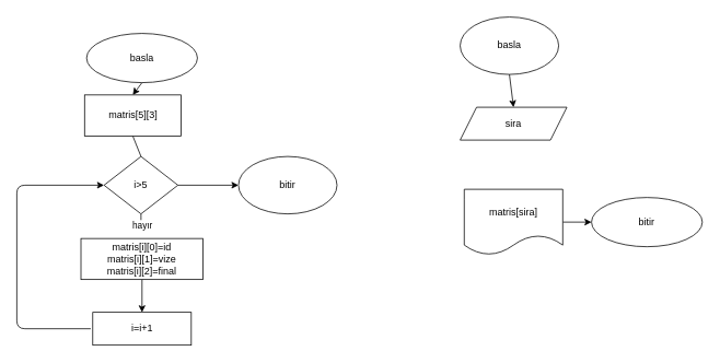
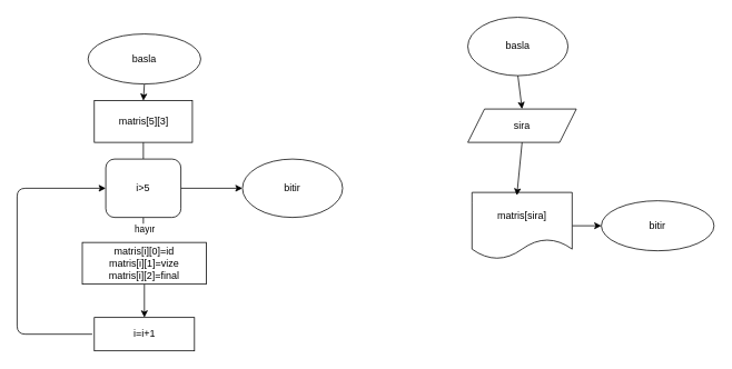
- <mxCell id="5" value="matris[5][3]" style="rounded=0;whiteSpace=wrap;html=1;" parent="1" vertex="1"><mxGeometry x="102.5" y="115" width="117.5" height="50" as="geometry" /></mxCell>
+ <mxCell id="5" value="matris[5][3]" style="rounded=0;whiteSpace=wrap;html=1;" parent="1" vertex="1"><mxGeometry x="112.5" y="120" width="117.5" height="50" as="geometry" /></mxCell>
+ <mxCell id="20" style="edgeStyle=none;html=1;exitX=0.5;exitY=1;exitDx=0;exitDy=0;entryX=0.448;entryY=0.045;entryDx=0;entryDy=0;entryPerimeter=0;" edge="1" parent="1" source="17" target="19"><mxGeometry relative="1" as="geometry" /></mxCell>
- <mxCell id="9" value="i&amp;gt;5" style="rhombus;whiteSpace=wrap;html=1;" parent="1" vertex="1"><mxGeometry x="126.25" y="190" width="90" height="70" as="geometry" /></mxCell>
+ <mxCell id="9" value="i&amp;gt;5" style="whiteSpace=wrap;html=1;rounded=1;" parent="1" vertex="1"><mxGeometry x="126.25" y="190" width="90" height="70" as="geometry" /></mxCell>
